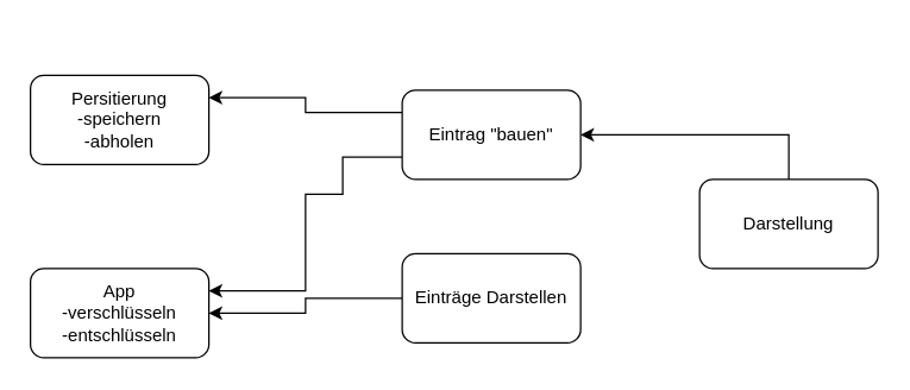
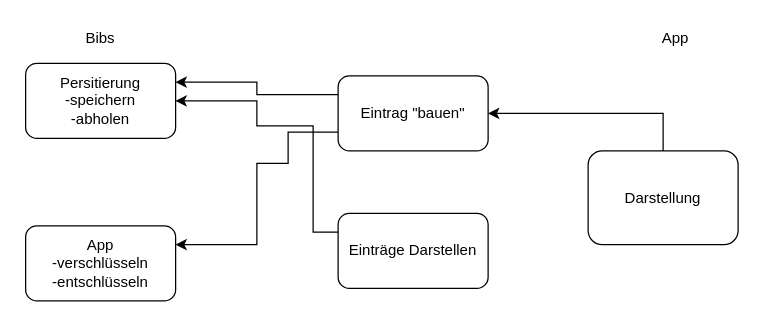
+ <mxCell id="12" value="Bibs" style="text;html=1;strokeColor=none;fillColor=none;align=center;verticalAlign=middle;whiteSpace=wrap;rounded=0;" parent="1" vertex="1"><mxGeometry x="60" y="20" width="40" height="20" as="geometry" /></mxCell>
+ <mxCell id="13" value="App" style="text;html=1;strokeColor=none;fillColor=none;align=center;verticalAlign=middle;whiteSpace=wrap;rounded=0;" parent="1" vertex="1"><mxGeometry x="520" y="20" width="40" height="20" as="geometry" /></mxCell>
+ <mxCell id="9" style="edgeStyle=orthogonalEdgeStyle;rounded=0;orthogonalLoop=1;jettySize=auto;html=1;exitX=0;exitY=0.25;exitDx=0;exitDy=0;entryX=1;entryY=0.5;entryDx=0;entryDy=0;" parent="1" source="11" target="2" edge="1"><mxGeometry relative="1" as="geometry"><Array as="points"><mxPoint x="250" y="185" /><mxPoint x="250" y="100" /><mxPoint x="205" y="100" /><mxPoint x="205" y="80" /></Array></mxGeometry></mxCell>
- <mxCell id="5" value="Darstellung" style="rounded=1;whiteSpace=wrap;html=1;" parent="1" vertex="1"><mxGeometry x="470" y="120" width="120" height="60" as="geometry" /></mxCell>
+ <mxCell id="5" value="Darstellung" style="rounded=1;whiteSpace=wrap;html=1;" parent="1" vertex="1"><mxGeometry x="470" y="120" width="120" height="75" as="geometry" /></mxCell>
- <mxCell id="10" style="edgeStyle=orthogonalEdgeStyle;rounded=0;orthogonalLoop=1;jettySize=auto;html=1;exitX=0;exitY=0.5;exitDx=0;exitDy=0;" parent="1" source="11" target="3" edge="1"><mxGeometry relative="1" as="geometry" /></mxCell>
